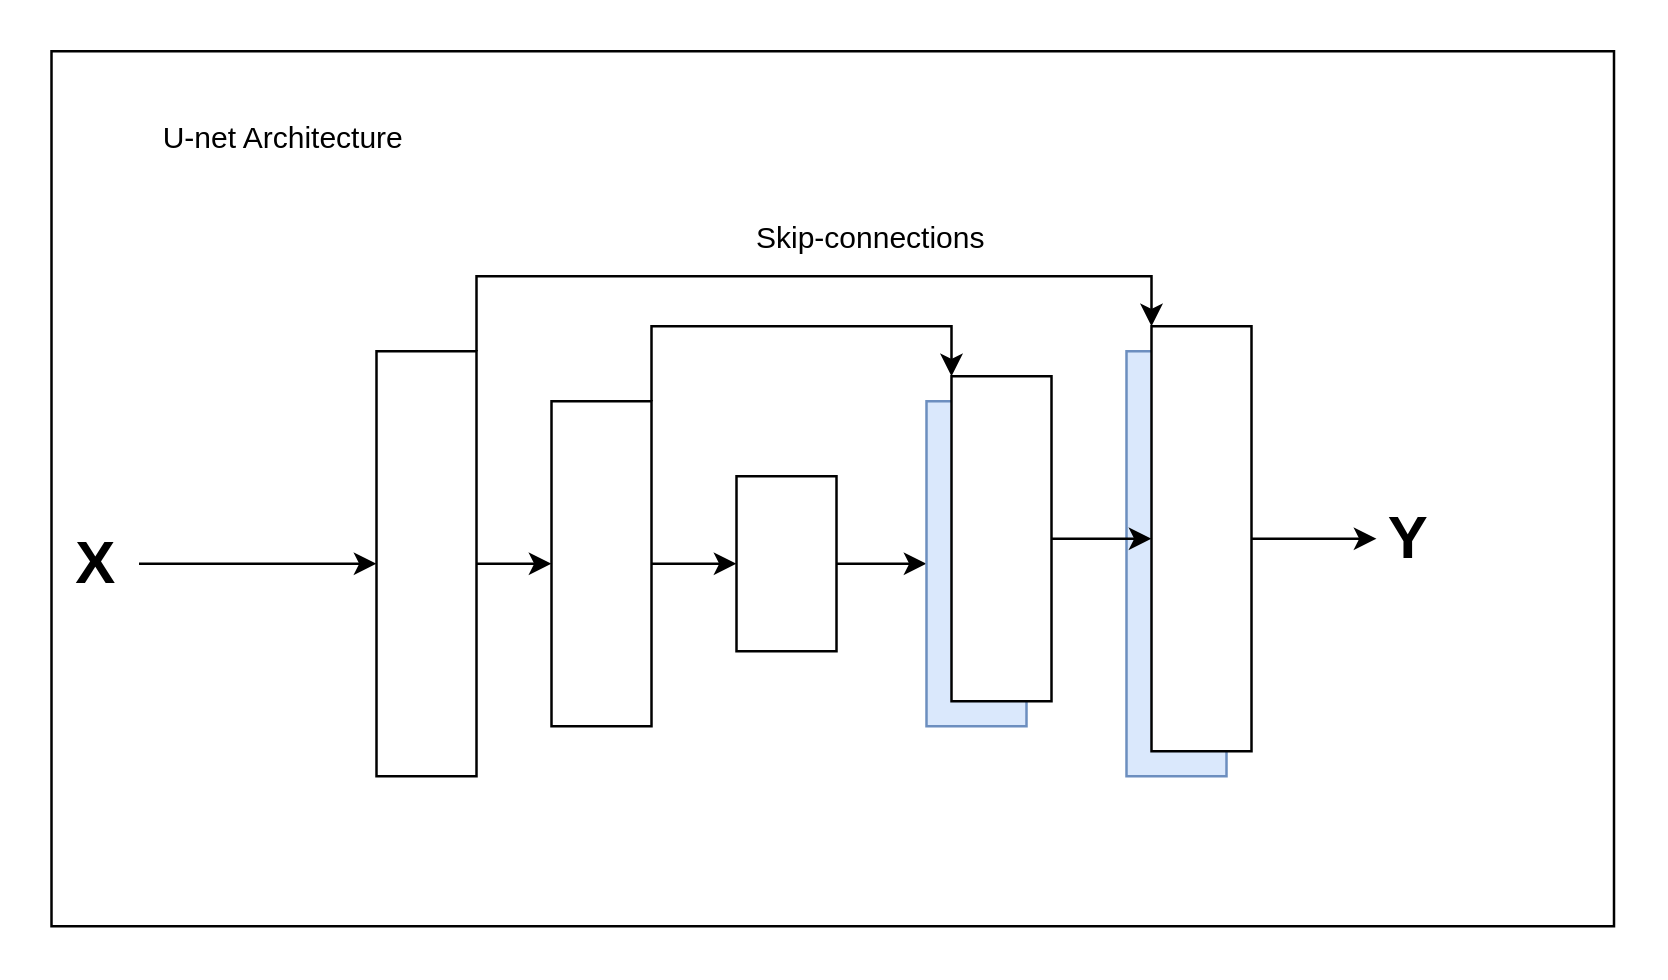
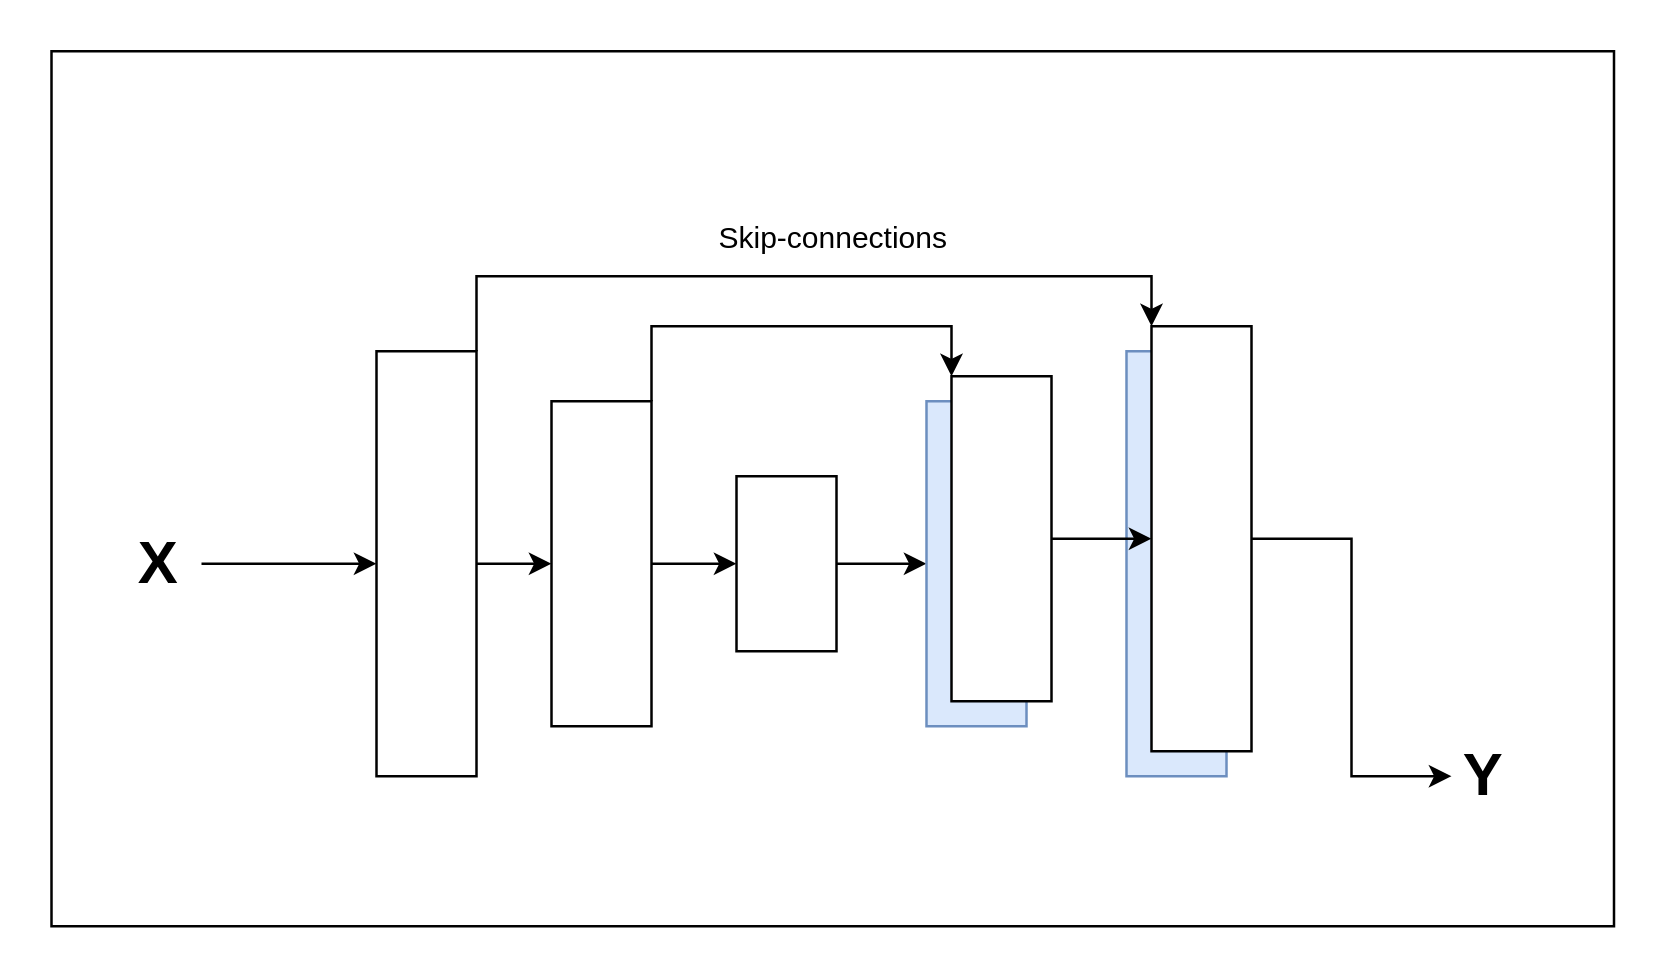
- <mxCell id="20" value="U-net Architecture" style="text;html=1;strokeColor=none;fillColor=none;align=center;verticalAlign=middle;whiteSpace=wrap;rounded=0;" vertex="1" parent="1"><mxGeometry x="60" y="40" width="106" height="30" as="geometry" /></mxCell>
- <mxCell id="19" value="Skip-connections" style="text;html=1;strokeColor=none;fillColor=none;align=center;verticalAlign=middle;whiteSpace=wrap;rounded=0;" vertex="1" parent="1"><mxGeometry x="295" y="80" width="106" height="30" as="geometry" /></mxCell>
+ <mxCell id="19" value="Skip-connections" style="text;html=1;strokeColor=none;fillColor=none;align=center;verticalAlign=middle;whiteSpace=wrap;rounded=0;" vertex="1" parent="1"><mxGeometry x="280" y="80" width="106" height="30" as="geometry" /></mxCell>
- <mxCell id="18" value="&lt;h1&gt;Y&lt;/h1&gt;" style="text;html=1;strokeColor=none;fillColor=none;spacing=5;spacingTop=-20;whiteSpace=wrap;overflow=hidden;rounded=0;" vertex="1" parent="1"><mxGeometry x="550" y="195" width="30" height="40" as="geometry" /></mxCell>
+ <mxCell id="18" value="&lt;h1&gt;Y&lt;/h1&gt;" style="text;html=1;strokeColor=none;fillColor=none;spacing=5;spacingTop=-20;whiteSpace=wrap;overflow=hidden;rounded=0;" vertex="1" parent="1"><mxGeometry x="580" y="290" width="30" height="40" as="geometry" /></mxCell>
- <mxCell id="17" value="&lt;h1&gt;X&lt;/h1&gt;" style="text;html=1;strokeColor=none;fillColor=none;spacing=5;spacingTop=-20;whiteSpace=wrap;overflow=hidden;rounded=0;" vertex="1" parent="1"><mxGeometry x="25" y="205" width="30" height="40" as="geometry" /></mxCell>
+ <mxCell id="17" value="&lt;h1&gt;X&lt;/h1&gt;" style="text;html=1;strokeColor=none;fillColor=none;spacing=5;spacingTop=-20;whiteSpace=wrap;overflow=hidden;rounded=0;" vertex="1" parent="1"><mxGeometry x="50" y="205" width="30" height="40" as="geometry" /></mxCell>
